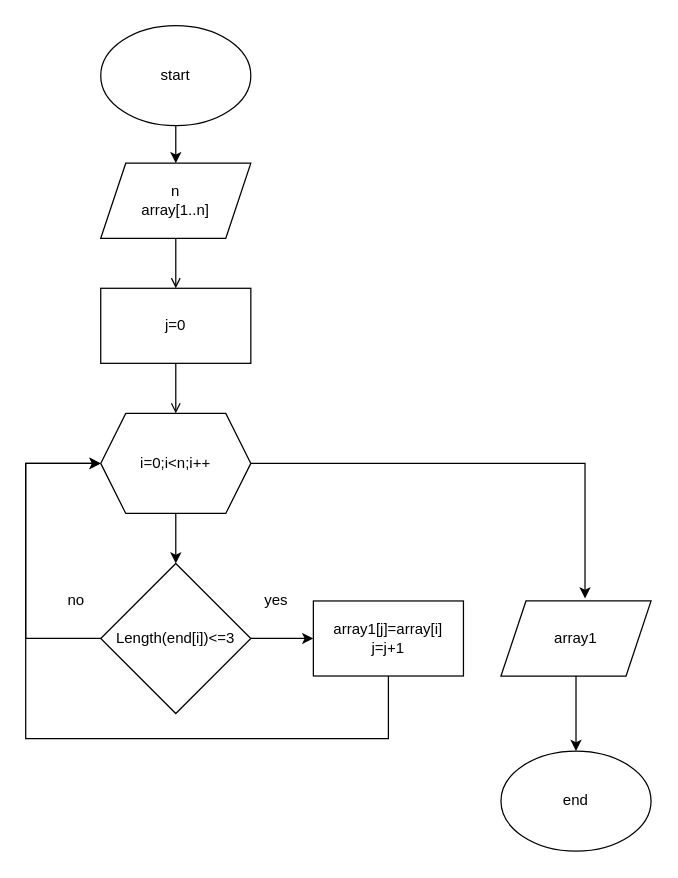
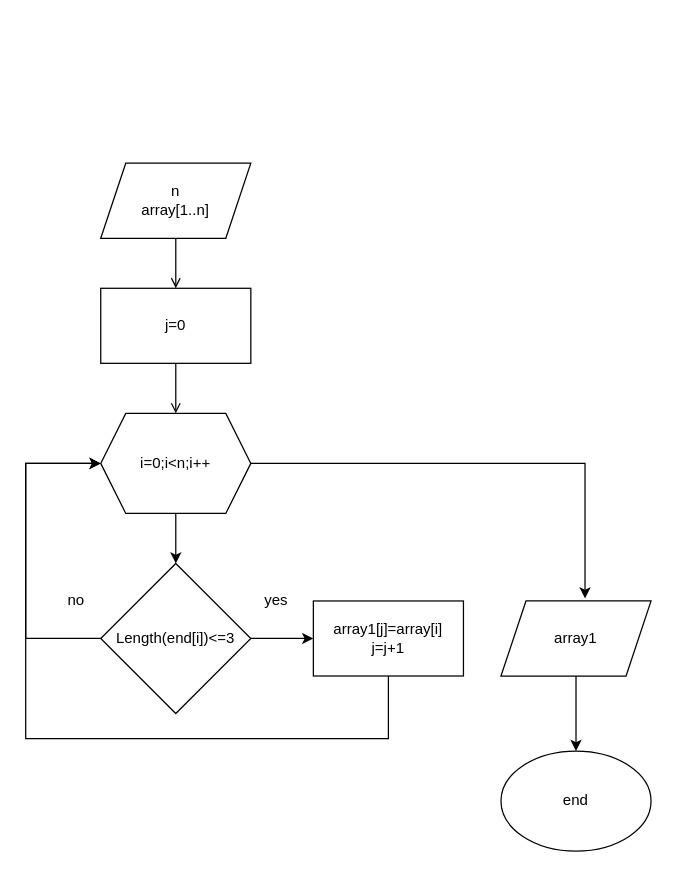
- <mxCell id="3" value="start" style="ellipse;whiteSpace=wrap;html=1;" vertex="1" parent="1"><mxGeometry x="80" y="20" width="120" height="80" as="geometry" /></mxCell>
- <mxCell id="2" value="" style="edgeStyle=orthogonalEdgeStyle;rounded=0;orthogonalLoop=1;jettySize=auto;html=1;" edge="1" parent="1" source="3" target="6"><mxGeometry relative="1" as="geometry" /></mxCell>
